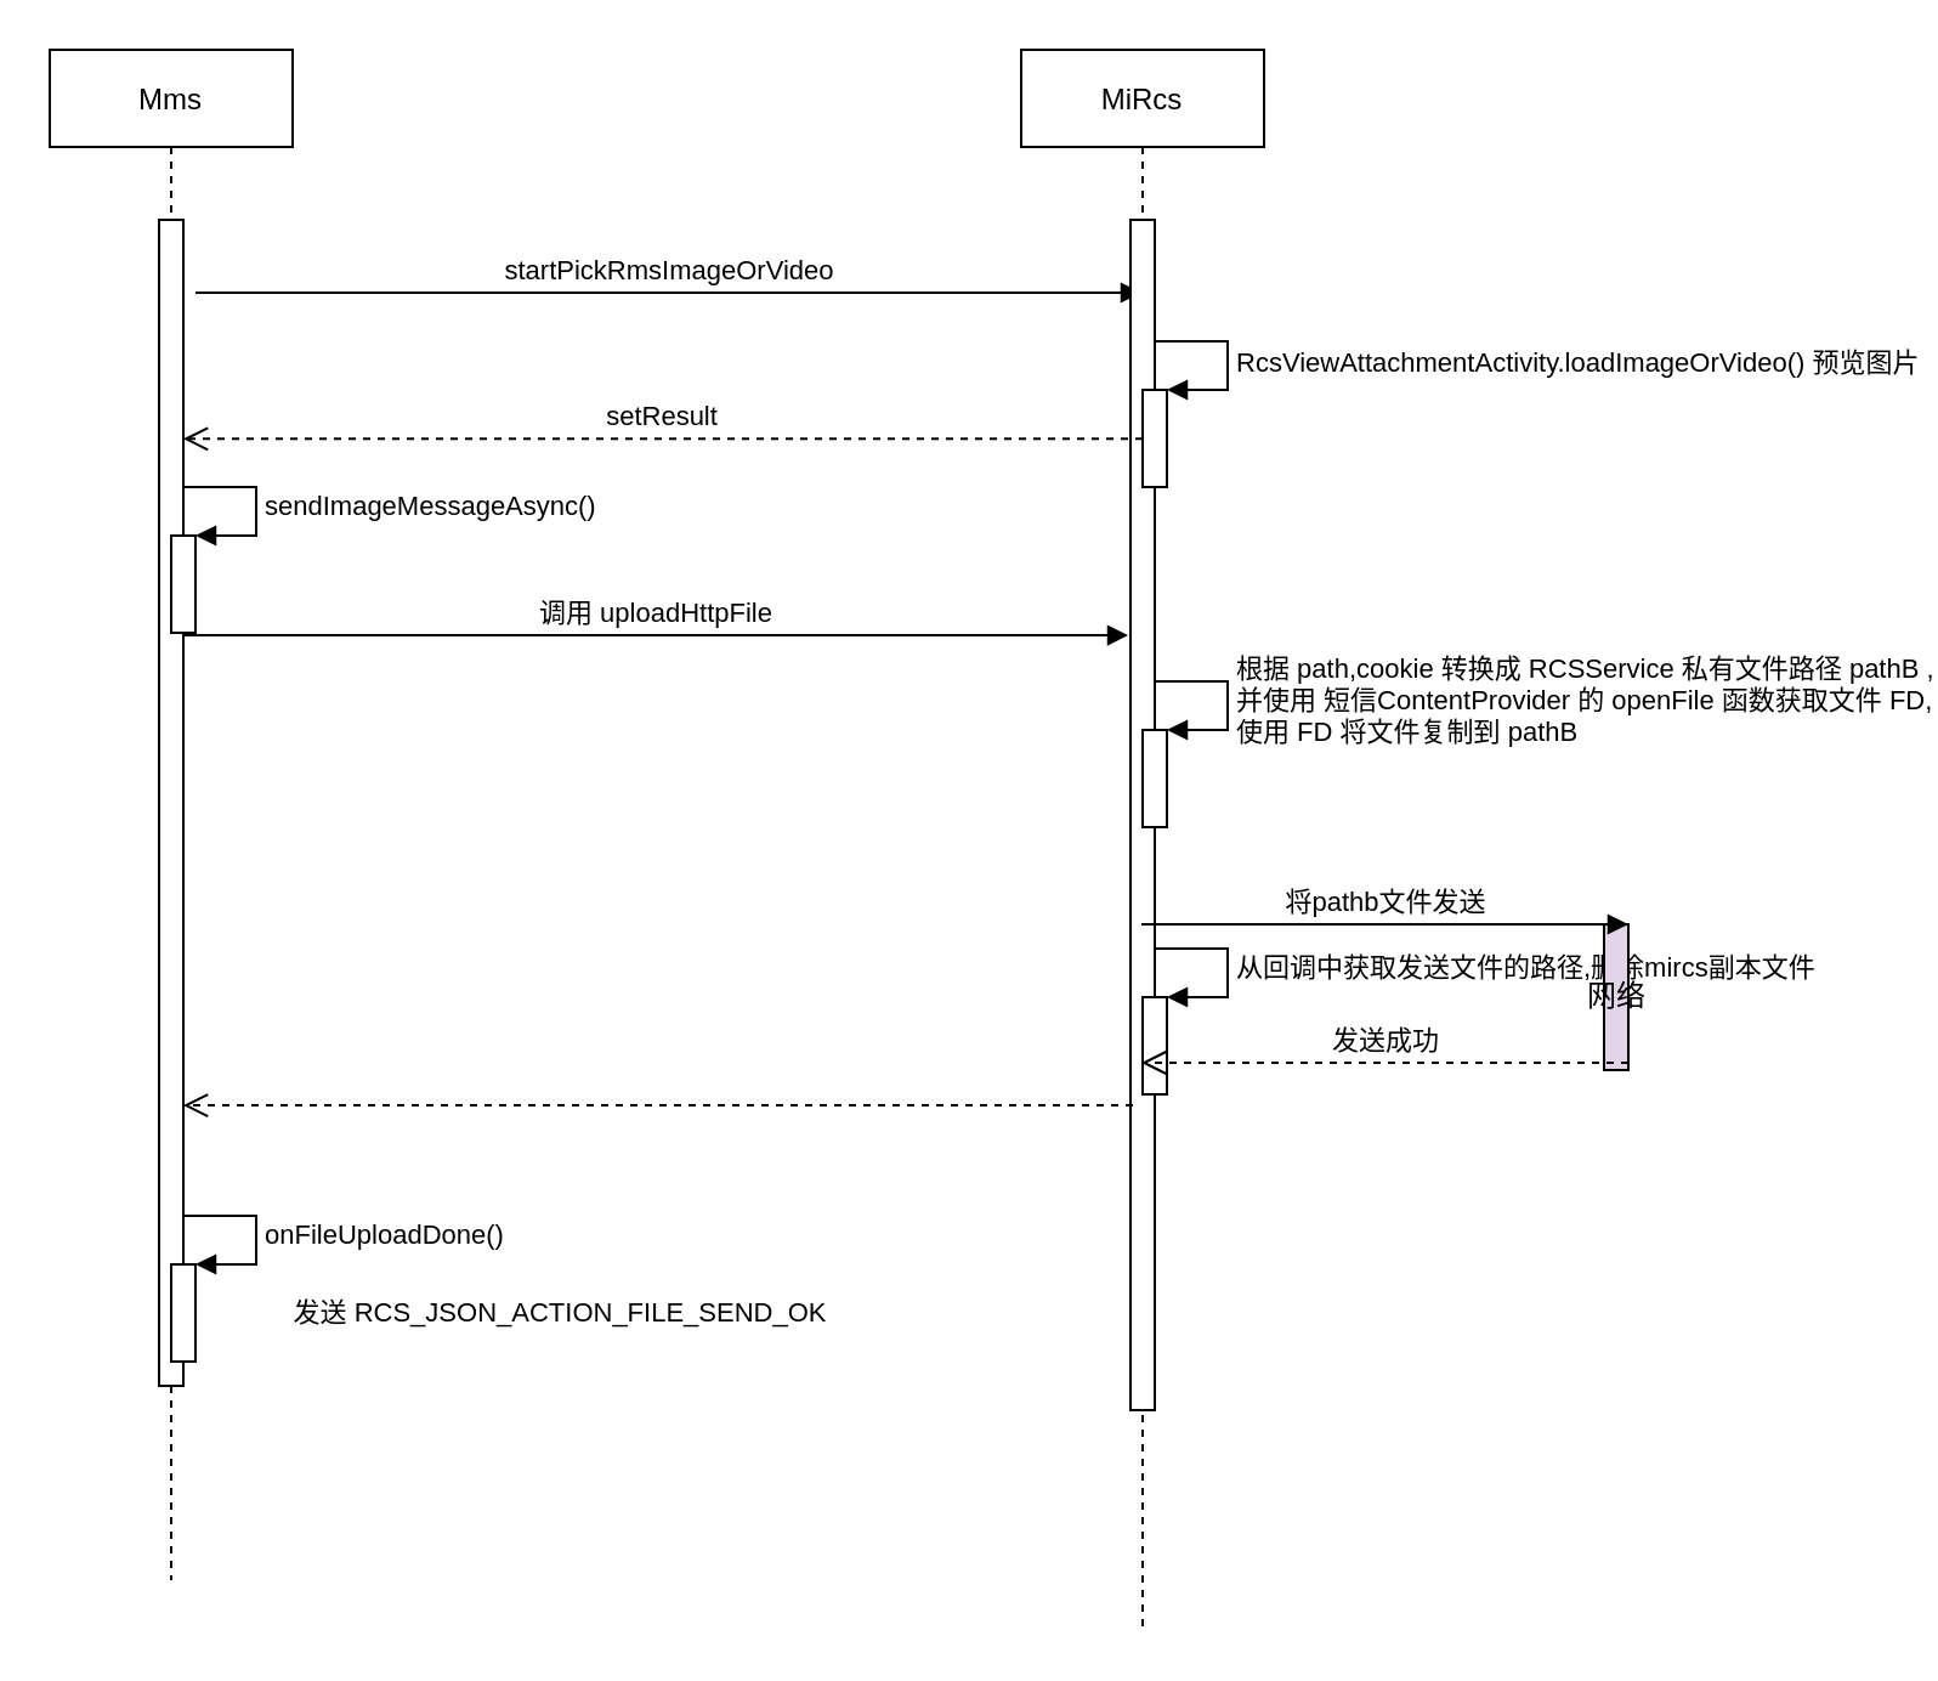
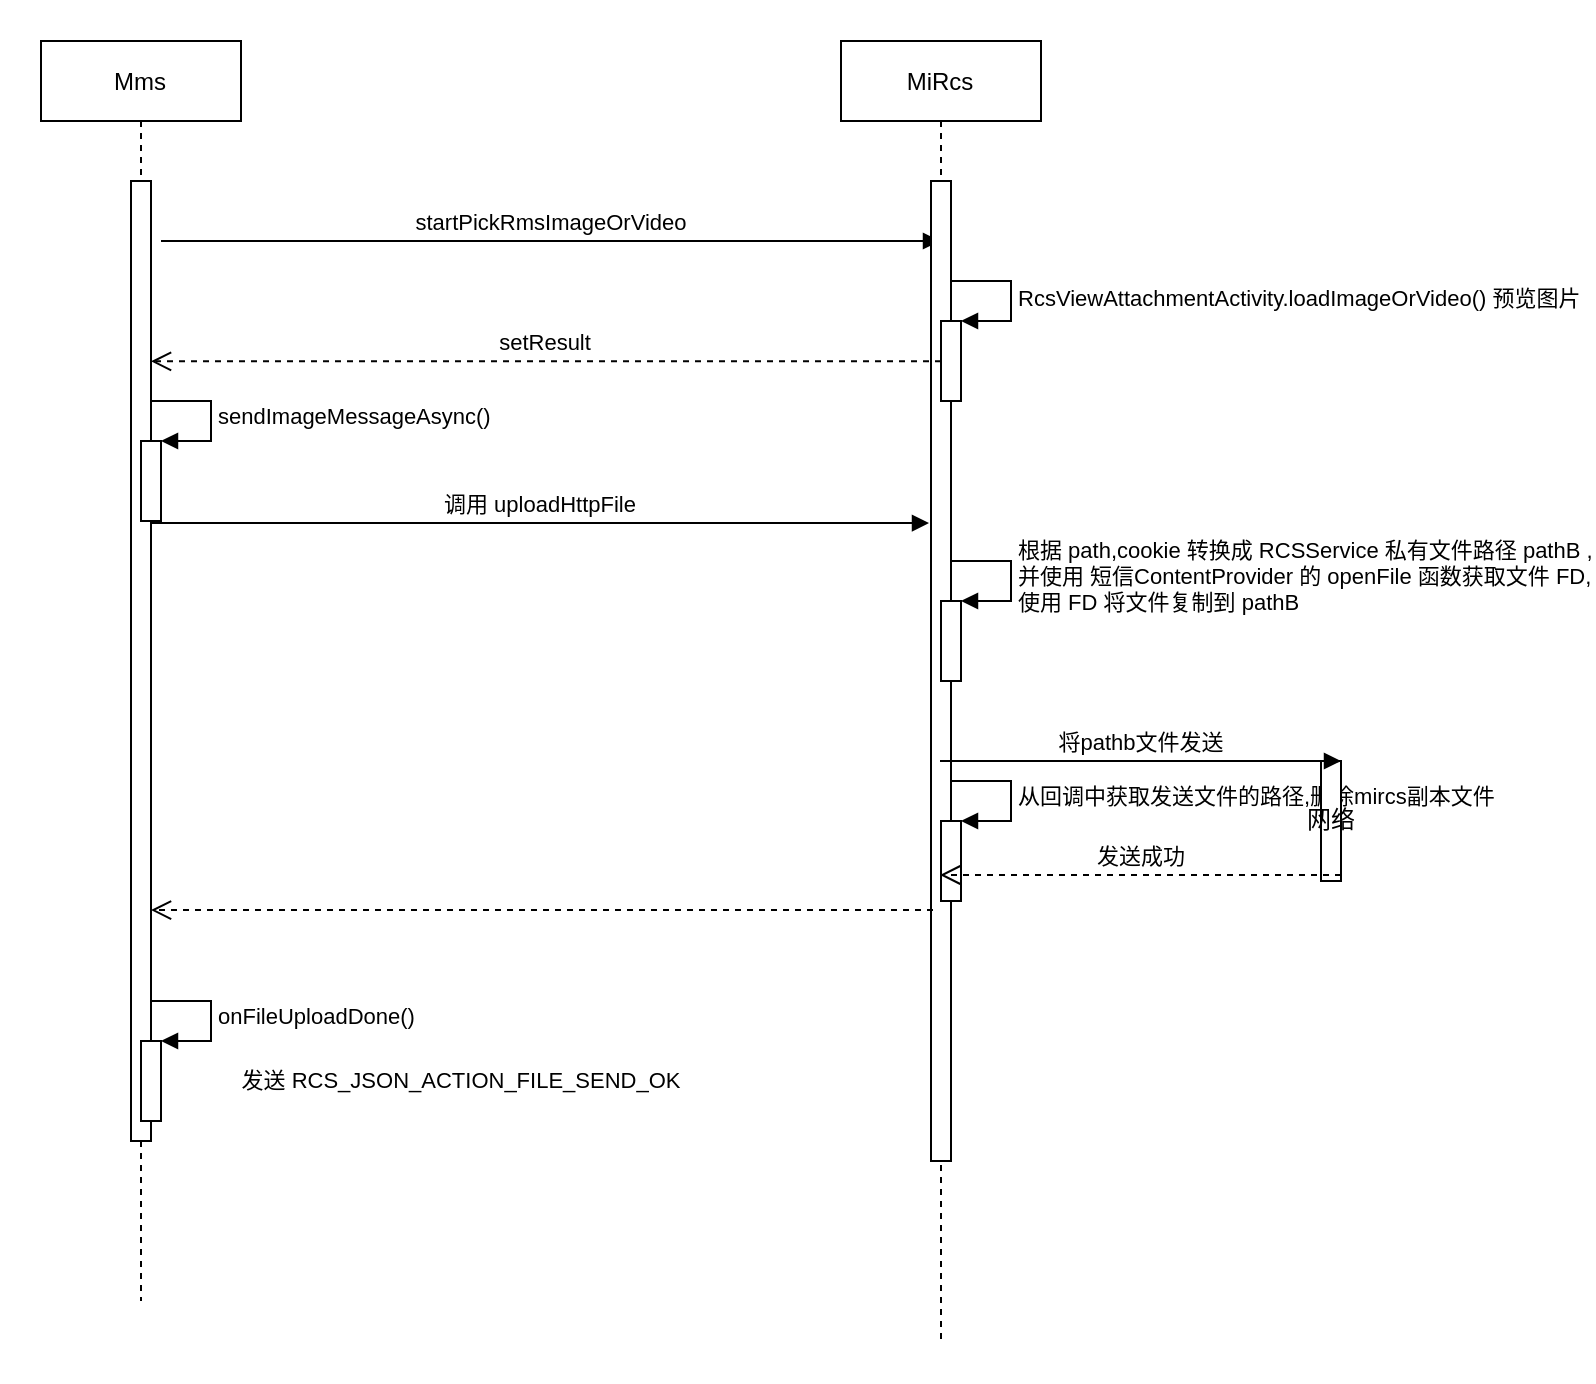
- <mxCell id="19" value="网络" style="html=1;points=[];perimeter=orthogonalPerimeter;fillColor=#e1d5e7;" vertex="1" parent="1"><mxGeometry x="660" y="380" width="10" height="60" as="geometry" /></mxCell>
+ <mxCell id="19" value="网络" style="html=1;points=[];perimeter=orthogonalPerimeter;" vertex="1" parent="1"><mxGeometry x="660" y="380" width="10" height="60" as="geometry" /></mxCell>
